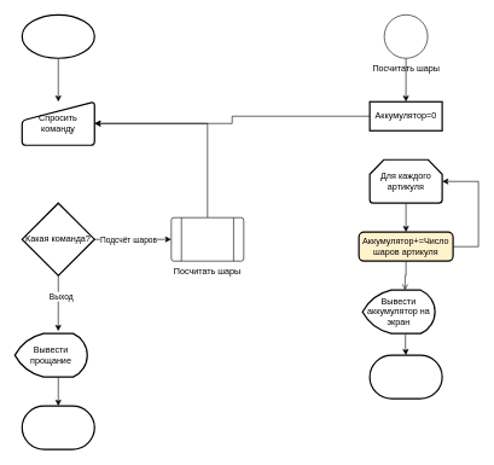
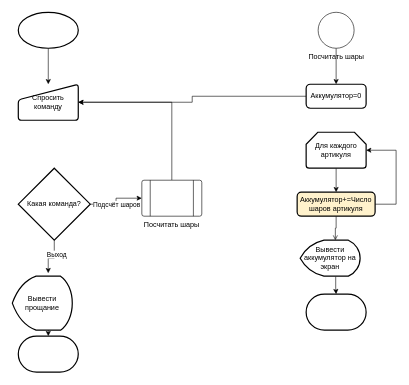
- <mxCell id="17" value="Аккумулятор=0" style="whiteSpace=wrap;html=1;absoluteArcSize=1;arcSize=14;strokeWidth=2;rounded=0;" vertex="1" parent="1"><mxGeometry x="510" y="140" width="100" height="40" as="geometry" /></mxCell>
+ <mxCell id="17" value="Аккумулятор=0" style="rounded=1;whiteSpace=wrap;html=1;absoluteArcSize=1;arcSize=14;strokeWidth=2;" vertex="1" parent="1"><mxGeometry x="510" y="140" width="100" height="40" as="geometry" /></mxCell>
- <mxCell id="9" value="Какая команда?" style="strokeWidth=2;html=1;shape=mxgraph.flowchart.decision;whiteSpace=wrap;" vertex="1" parent="1"><mxGeometry x="30" y="280" width="100" height="100" as="geometry" /></mxCell>
+ <mxCell id="9" value="Какая команда?" style="strokeWidth=2;html=1;shape=mxgraph.flowchart.decision;whiteSpace=wrap;" vertex="1" parent="1"><mxGeometry x="30" y="280" width="120" height="120" as="geometry" /></mxCell>
- <mxCell id="25" value="Вывести прощание" style="strokeWidth=2;html=1;shape=mxgraph.flowchart.display;whiteSpace=wrap;" vertex="1" parent="1"><mxGeometry x="20" y="460" width="100" height="60" as="geometry" /></mxCell>
+ <mxCell id="25" value="Вывести прощание" style="strokeWidth=2;html=1;shape=mxgraph.flowchart.display;whiteSpace=wrap;" vertex="1" parent="1"><mxGeometry x="20" y="460" width="100" height="90" as="geometry" /></mxCell>
